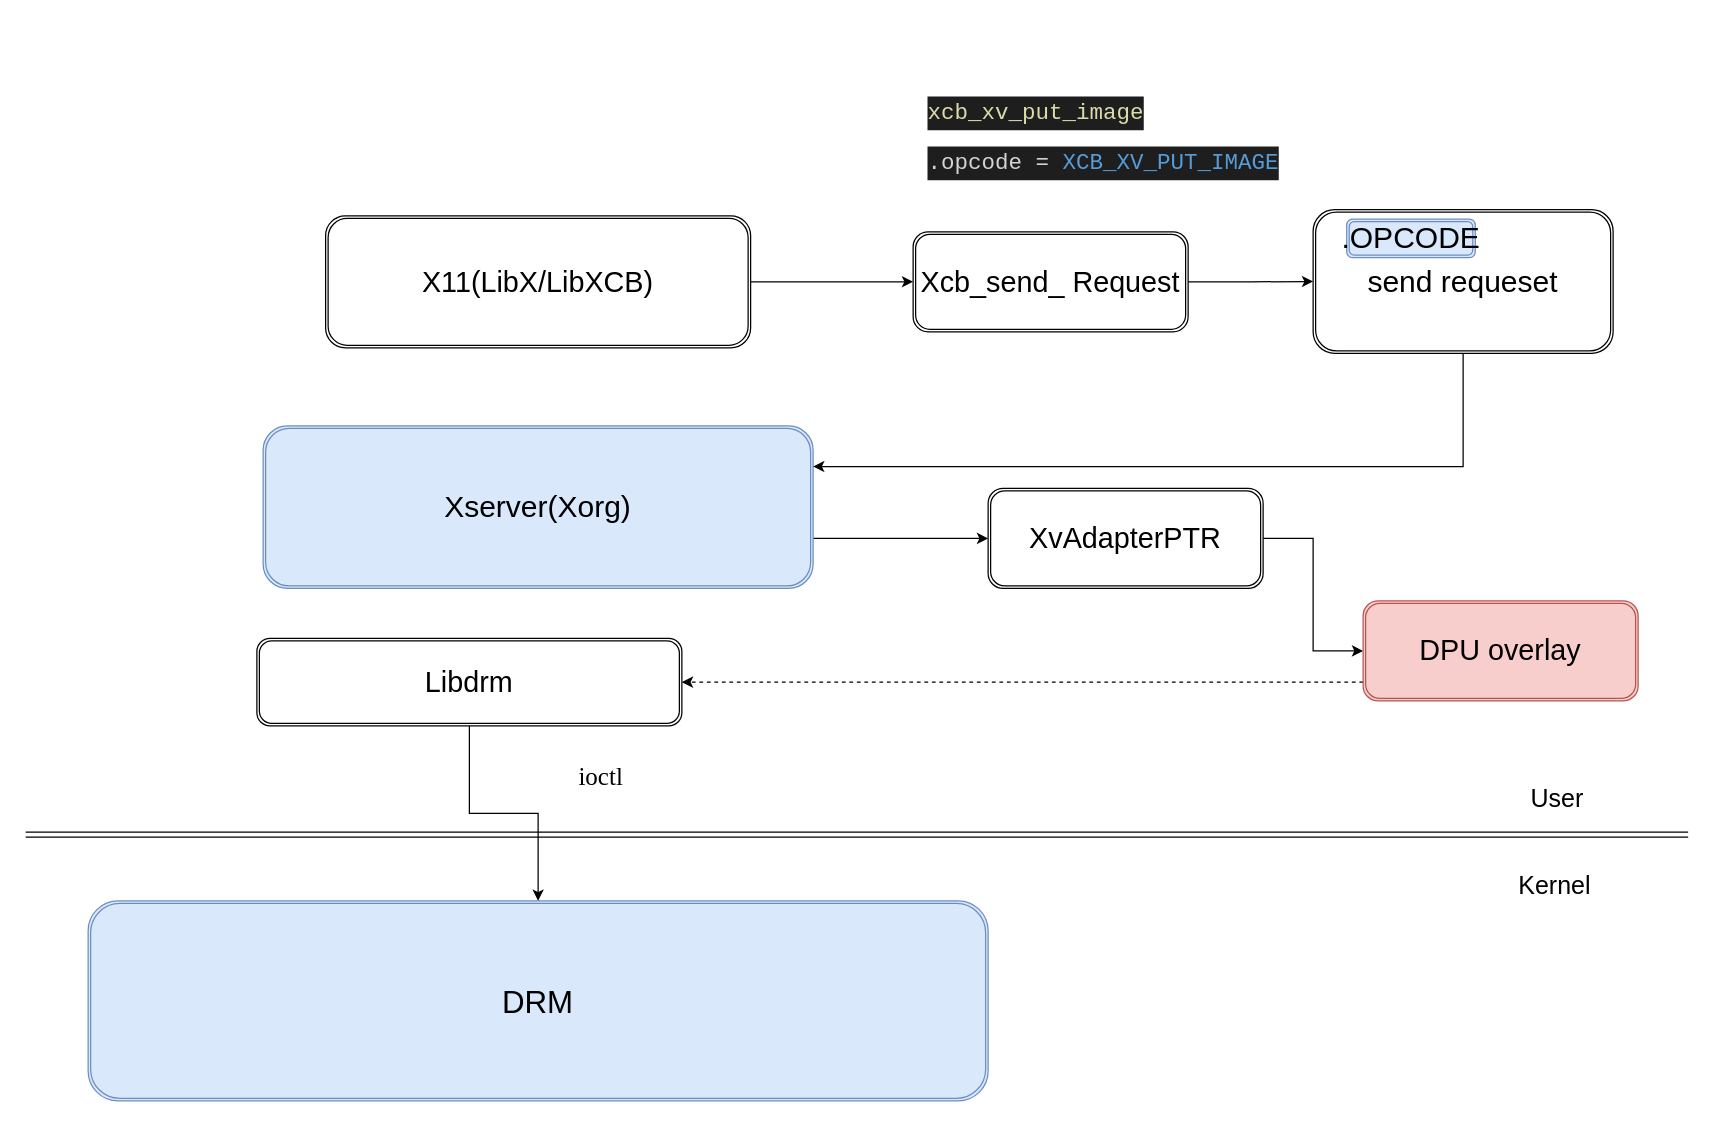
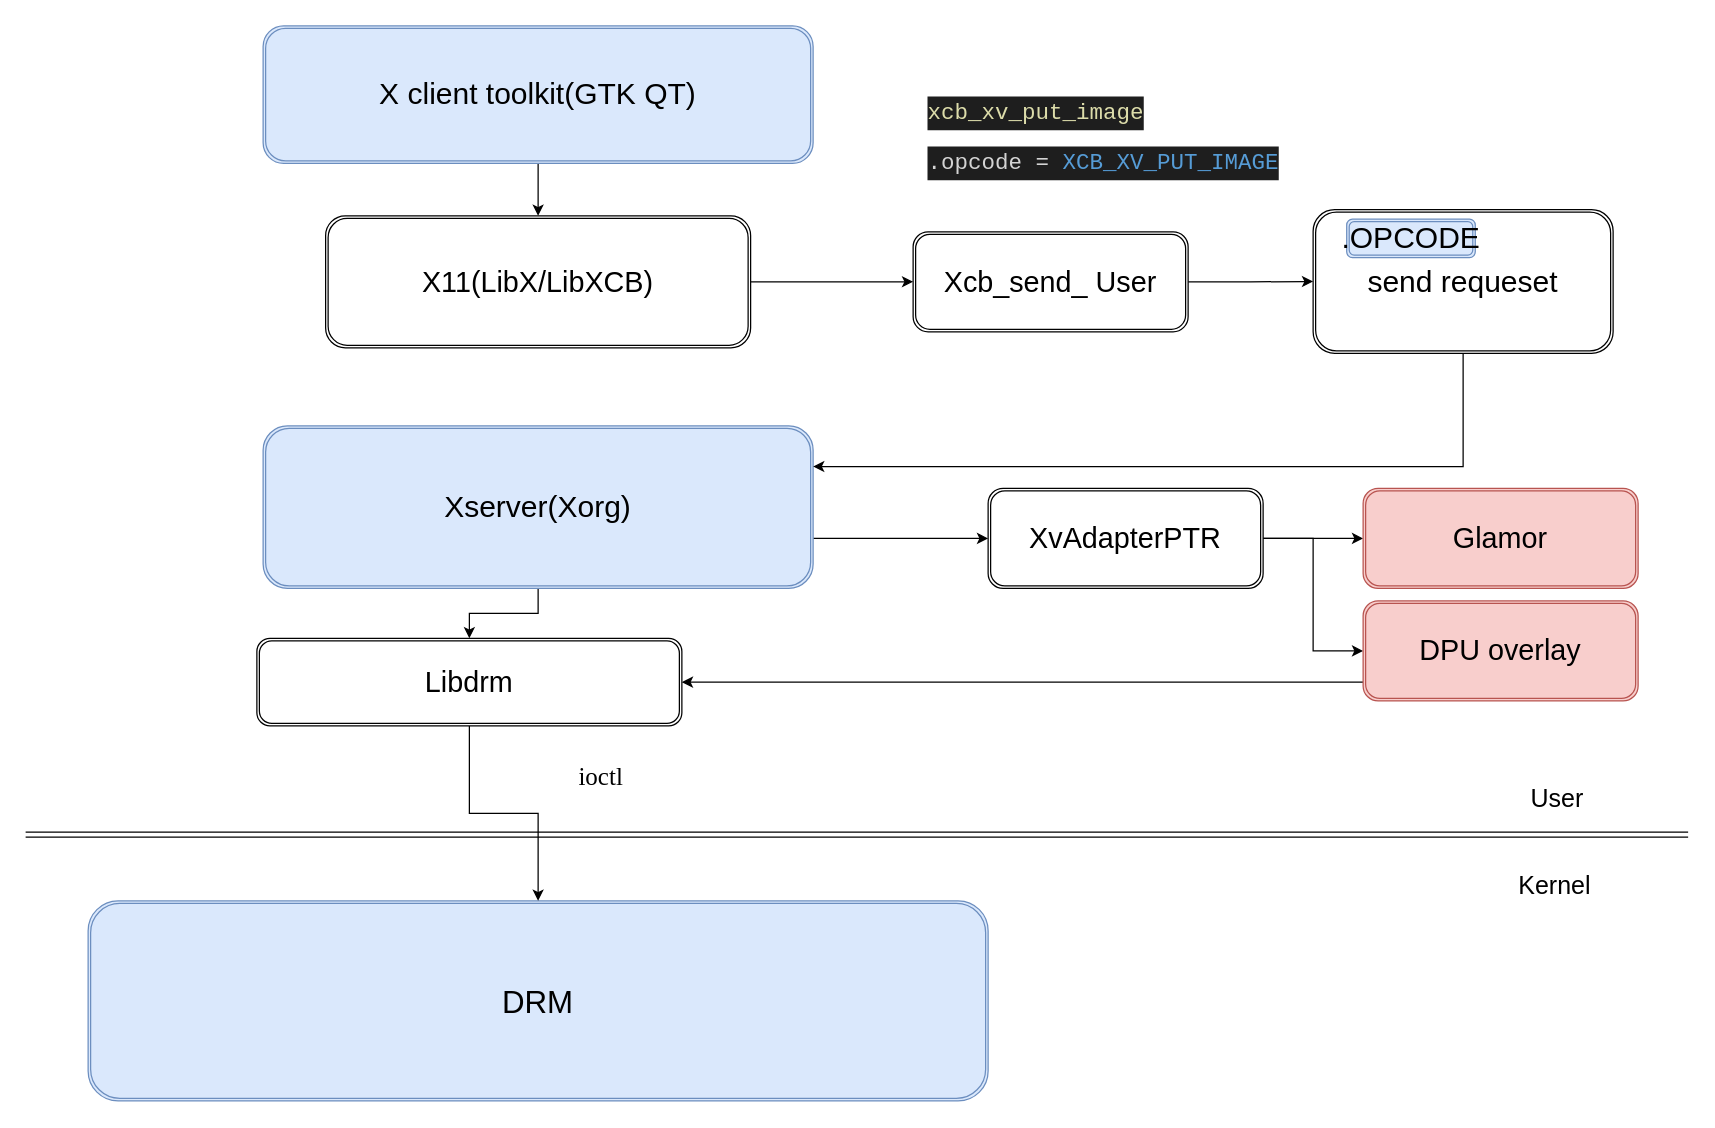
+ <mxCell id="3" value="X client toolkit(GTK QT)" style="shape=ext;double=1;rounded=1;whiteSpace=wrap;html=1;fillColor=#dae8fc;strokeColor=#6c8ebf;fontSize=24;" parent="1" vertex="1"><mxGeometry x="210" y="20" width="440" height="110" as="geometry" /></mxCell>
+ <mxCell id="2" style="edgeStyle=orthogonalEdgeStyle;rounded=0;orthogonalLoop=1;jettySize=auto;html=1;entryX=0.5;entryY=0;entryDx=0;entryDy=0;" parent="1" source="3" target="8" edge="1"><mxGeometry relative="1" as="geometry" /></mxCell>
- <mxCell id="22" value="&lt;font style=&quot;font-size: 23px;&quot;&gt;Xcb_send_ Request&lt;br&gt;&lt;/font&gt;" style="shape=ext;double=1;rounded=1;whiteSpace=wrap;html=1;" parent="1" vertex="1"><mxGeometry x="730" y="184.75" width="220" height="80" as="geometry" /></mxCell>
+ <mxCell id="22" value="&lt;font style=&quot;font-size: 23px;&quot;&gt;Xcb_send_ User&lt;br&gt;&lt;/font&gt;" style="shape=ext;double=1;rounded=1;whiteSpace=wrap;html=1;" parent="1" vertex="1"><mxGeometry x="730" y="184.75" width="220" height="80" as="geometry" /></mxCell>
+ <mxCell id="23" style="edgeStyle=orthogonalEdgeStyle;rounded=0;orthogonalLoop=1;jettySize=auto;html=1;entryX=0;entryY=0.5;entryDx=0;entryDy=0;" parent="1" source="25" target="27" edge="1"><mxGeometry relative="1" as="geometry" /></mxCell>
+ <mxCell id="27" value="&lt;font style=&quot;font-size: 23px;&quot;&gt;Glamor&lt;br&gt;&lt;/font&gt;" style="shape=ext;double=1;rounded=1;whiteSpace=wrap;html=1;fillColor=#f8cecc;strokeColor=#b85450;" parent="1" vertex="1"><mxGeometry x="1090" y="390" width="220" height="80" as="geometry" /></mxCell>
+ <mxCell id="4" value="" style="edgeStyle=orthogonalEdgeStyle;rounded=0;orthogonalLoop=1;jettySize=auto;html=1;" parent="1" source="6" target="20" edge="1"><mxGeometry relative="1" as="geometry" /></mxCell>
- <mxCell id="28" style="edgeStyle=orthogonalEdgeStyle;rounded=0;orthogonalLoop=1;jettySize=auto;html=1;entryX=1;entryY=0.5;entryDx=0;entryDy=0;dashed=1;" parent="1" source="29" target="20" edge="1"><mxGeometry relative="1" as="geometry"><Array as="points"><mxPoint x="960" y="545" /><mxPoint x="960" y="545" /></Array></mxGeometry></mxCell>
+ <mxCell id="28" style="edgeStyle=orthogonalEdgeStyle;rounded=0;orthogonalLoop=1;jettySize=auto;html=1;entryX=1;entryY=0.5;entryDx=0;entryDy=0;" parent="1" source="29" target="20" edge="1"><mxGeometry relative="1" as="geometry"><Array as="points"><mxPoint x="960" y="545" /><mxPoint x="960" y="545" /></Array></mxGeometry></mxCell>
